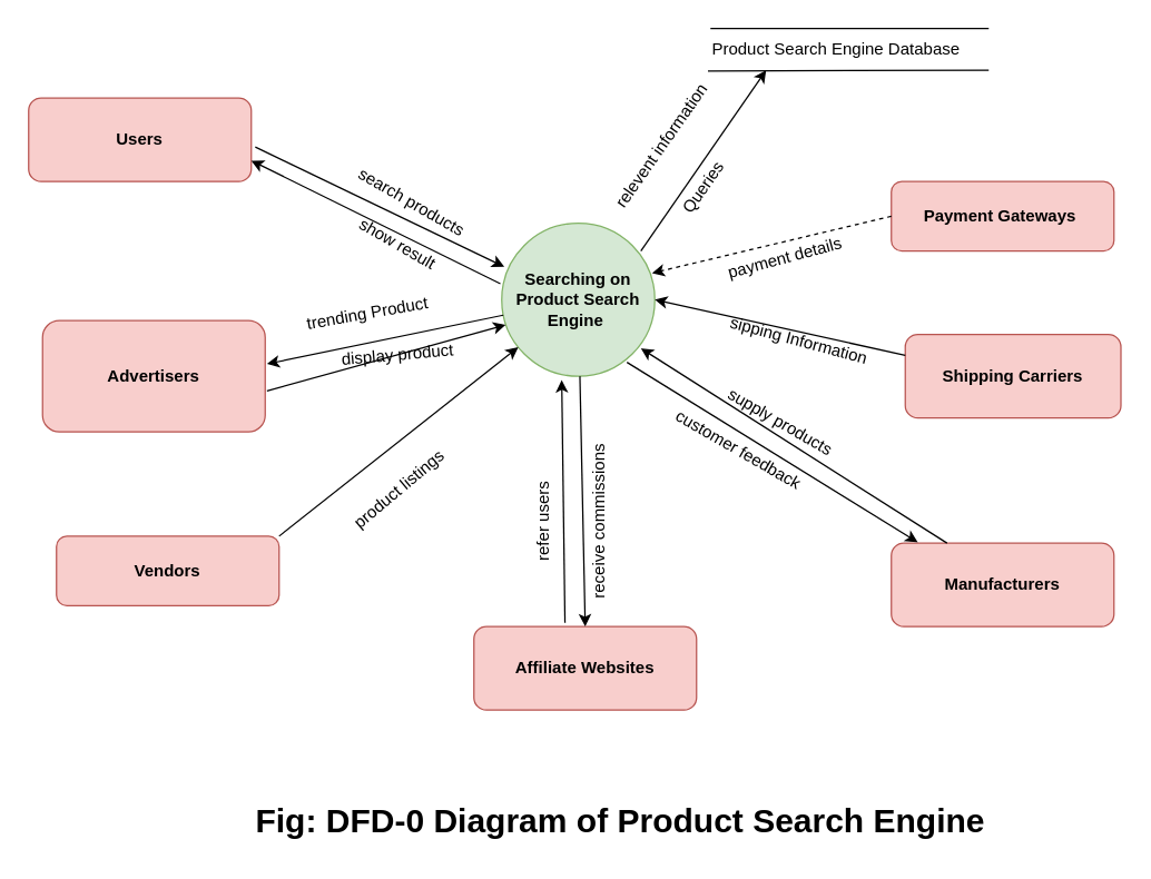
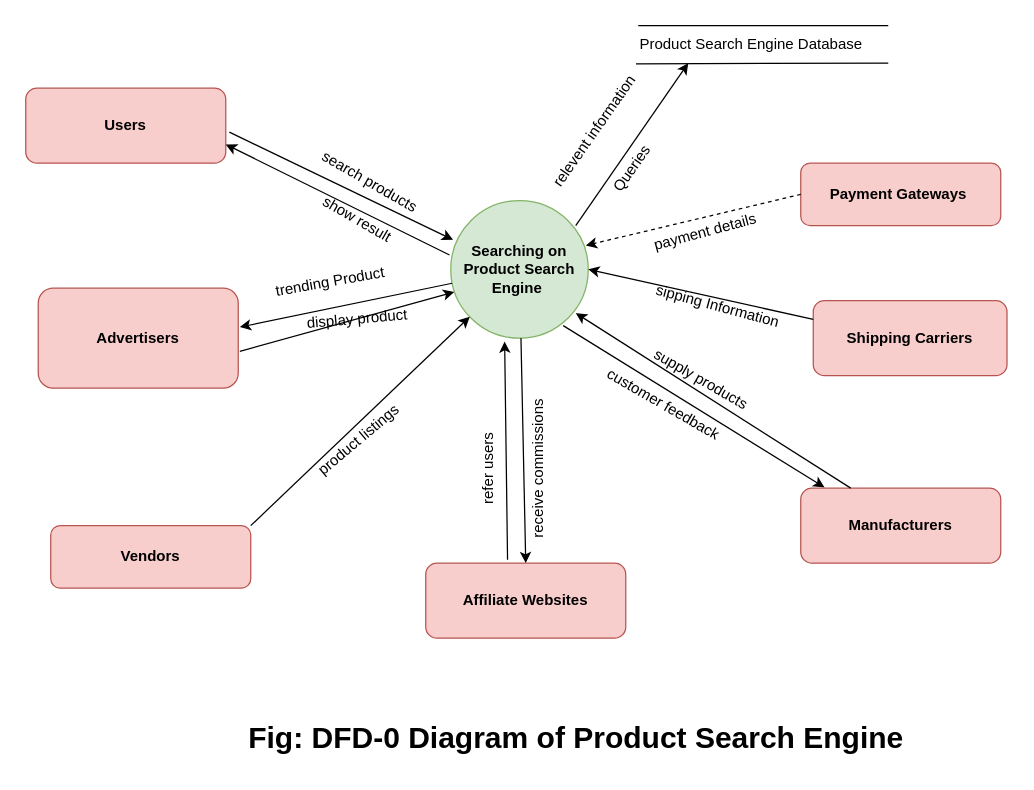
- <mxCell id="5" value="&lt;b&gt;Vendors&lt;/b&gt;" style="rounded=1;whiteSpace=wrap;html=1;fillColor=#f8cecc;strokeColor=#b85450;" vertex="1" parent="1"><mxGeometry x="40" y="385" width="160" height="50" as="geometry" /></mxCell>
+ <mxCell id="5" value="&lt;b&gt;Vendors&lt;/b&gt;" style="rounded=1;whiteSpace=wrap;html=1;fillColor=#f8cecc;strokeColor=#b85450;" vertex="1" parent="1"><mxGeometry x="40" y="420" width="160" height="50" as="geometry" /></mxCell>
- <mxCell id="25" value="&lt;b&gt;&lt;font style=&quot;font-size: 24px;&quot;&gt;Fig: DFD-0 Diagram of Product Search Engine&lt;/font&gt;&lt;/b&gt;" style="text;html=1;align=center;verticalAlign=middle;resizable=0;points=[];autosize=1;strokeColor=none;fillColor=none;" vertex="1" parent="1"><mxGeometry x="170" y="570" width="550" height="40" as="geometry" /></mxCell>
+ <mxCell id="25" value="&lt;b&gt;&lt;font style=&quot;font-size: 24px;&quot;&gt;Fig: DFD-0 Diagram of Product Search Engine&lt;/font&gt;&lt;/b&gt;" style="text;html=1;align=center;verticalAlign=middle;resizable=0;points=[];autosize=1;strokeColor=none;fillColor=none;" vertex="1" parent="1"><mxGeometry x="185" y="570" width="550" height="40" as="geometry" /></mxCell>
